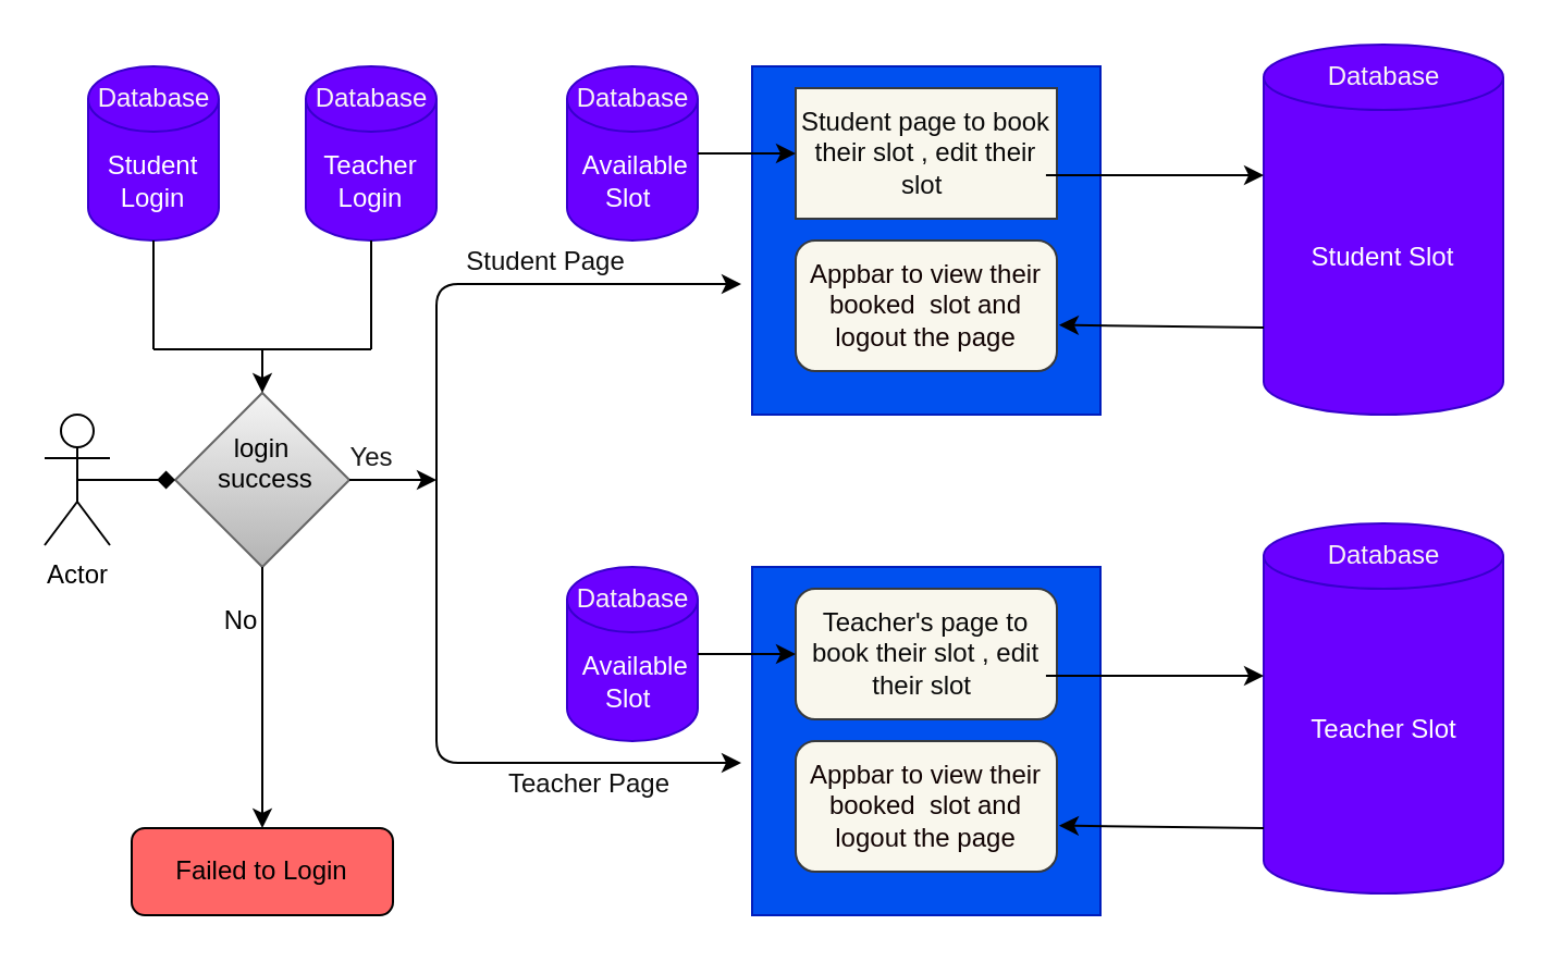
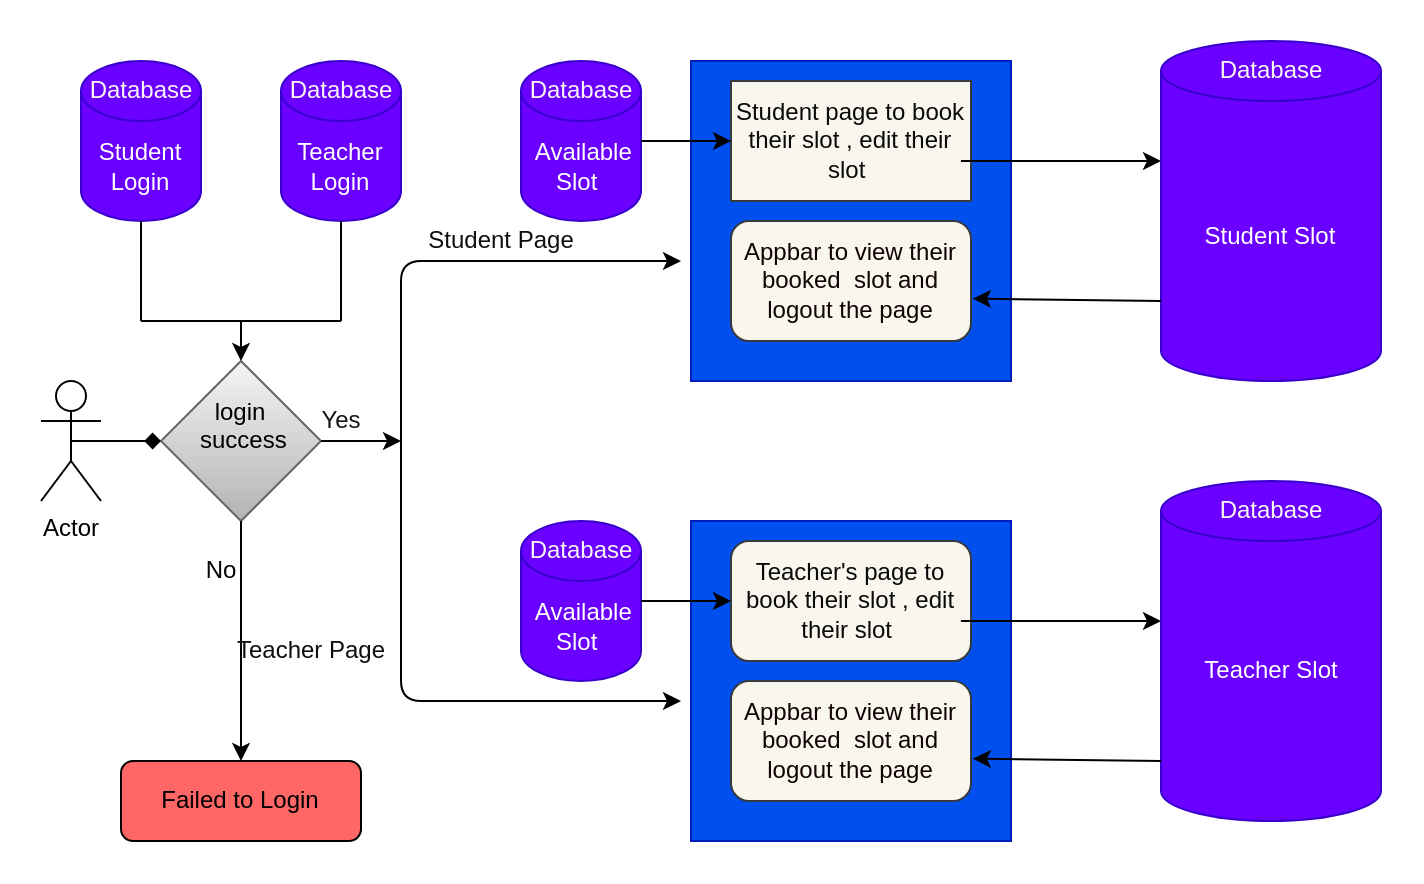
- <mxCell id="31" value="&lt;font color=&quot;#0f0f0f&quot;&gt;Teacher Page&lt;/font&gt;" style="text;html=1;align=center;verticalAlign=middle;resizable=0;points=[];autosize=1;strokeColor=none;fillColor=none;fontColor=#FFFFFF;" parent="1" vertex="1"><mxGeometry x="220" y="345" width="100" height="30" as="geometry" /></mxCell>
+ <mxCell id="31" value="&lt;font color=&quot;#0f0f0f&quot;&gt;Teacher Page&lt;/font&gt;" style="text;html=1;align=center;verticalAlign=middle;resizable=0;points=[];autosize=1;strokeColor=none;fillColor=none;fontColor=#FFFFFF;" parent="1" vertex="1"><mxGeometry x="105" y="310" width="100" height="30" as="geometry" /></mxCell>
